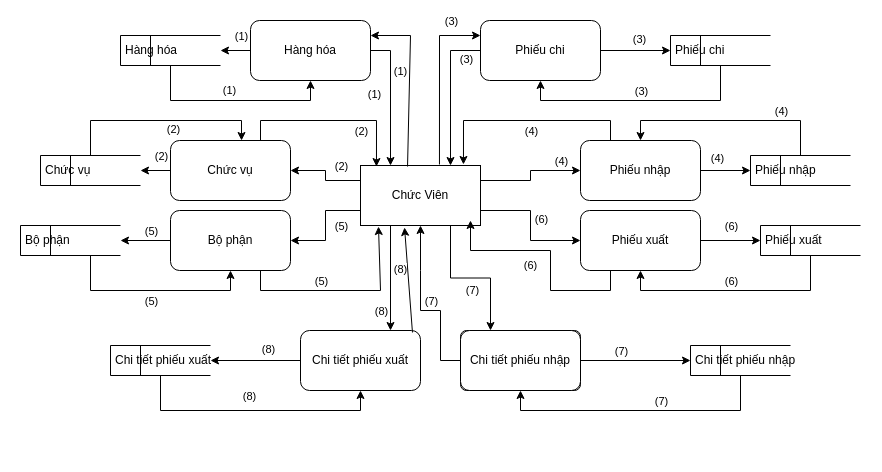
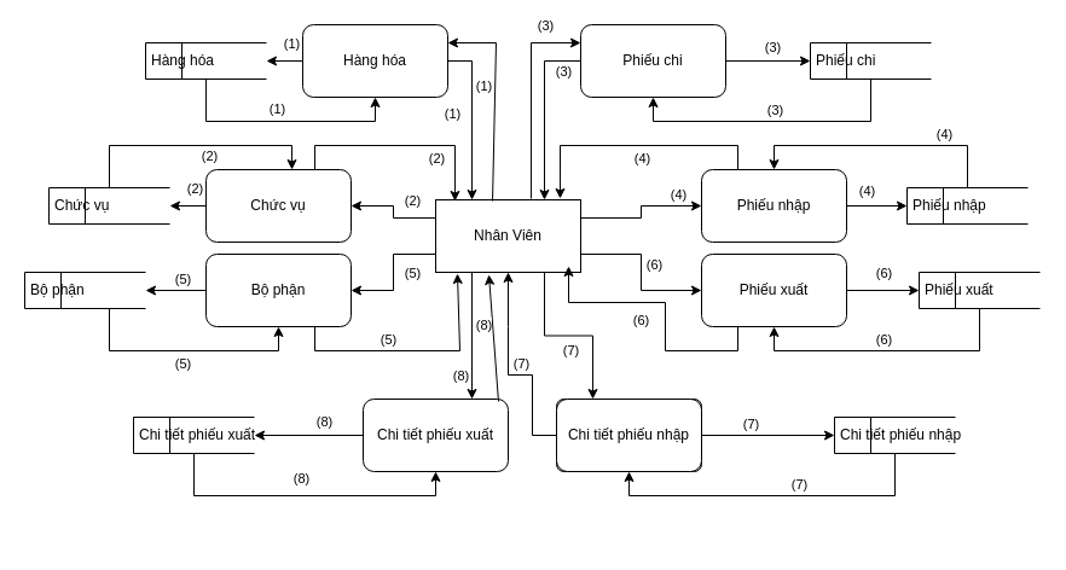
- <mxCell id="26" value="&lt;font style=&quot;vertical-align: inherit&quot;&gt;&lt;font style=&quot;vertical-align: inherit&quot;&gt;Chức Viên&lt;/font&gt;&lt;/font&gt;" style="rounded=0;whiteSpace=wrap;html=1;" vertex="1" parent="1"><mxGeometry x="360" y="165" width="120" height="60" as="geometry" /></mxCell>
+ <mxCell id="26" value="&lt;font style=&quot;vertical-align: inherit&quot;&gt;&lt;font style=&quot;vertical-align: inherit&quot;&gt;Nhân Viên&lt;/font&gt;&lt;/font&gt;" style="rounded=0;whiteSpace=wrap;html=1;" vertex="1" parent="1"><mxGeometry x="360" y="165" width="120" height="60" as="geometry" /></mxCell>
